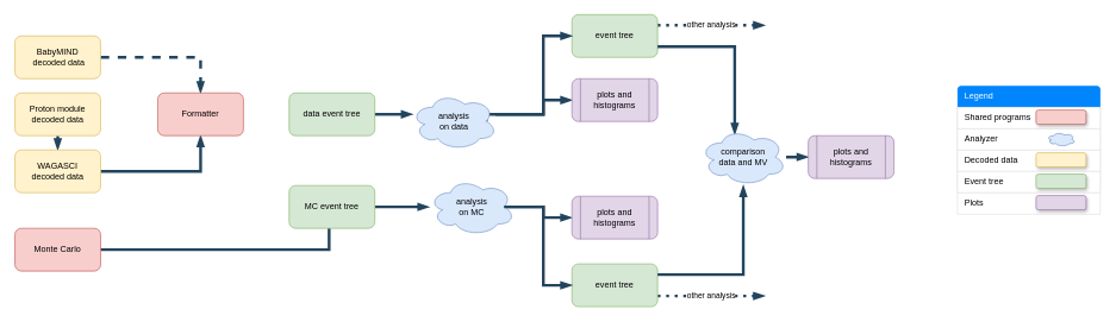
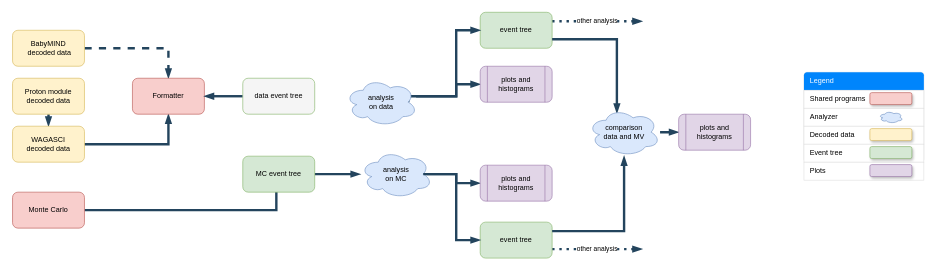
- <mxCell id="10" value="data event tree" style="rounded=1;whiteSpace=wrap;html=1;fillColor=#d5e8d4;strokeColor=#82b366;" parent="1" vertex="1"><mxGeometry x="404" y="130" width="120" height="60" as="geometry" /></mxCell>
+ <mxCell id="10" value="data event tree" style="rounded=1;whiteSpace=wrap;html=1;fillColor=#f5f5f5;strokeColor=#82b366;" parent="1" vertex="1"><mxGeometry x="404" y="130" width="120" height="60" as="geometry" /></mxCell>
- <mxCell id="9" style="edgeStyle=elbowEdgeStyle;rounded=0;orthogonalLoop=1;jettySize=auto;elbow=vertical;html=1;endArrow=blockThin;endFill=1;strokeColor=#23445D;strokeWidth=4;" parent="1" source="10" target="17" edge="1"><mxGeometry relative="1" as="geometry" /></mxCell>
+ <mxCell id="9" style="edgeStyle=elbowEdgeStyle;rounded=0;orthogonalLoop=1;jettySize=auto;elbow=vertical;html=1;endArrow=blockThin;endFill=1;strokeColor=#23445D;strokeWidth=4;" parent="1" source="10" target="8" edge="1"><mxGeometry relative="1" as="geometry" /></mxCell>
